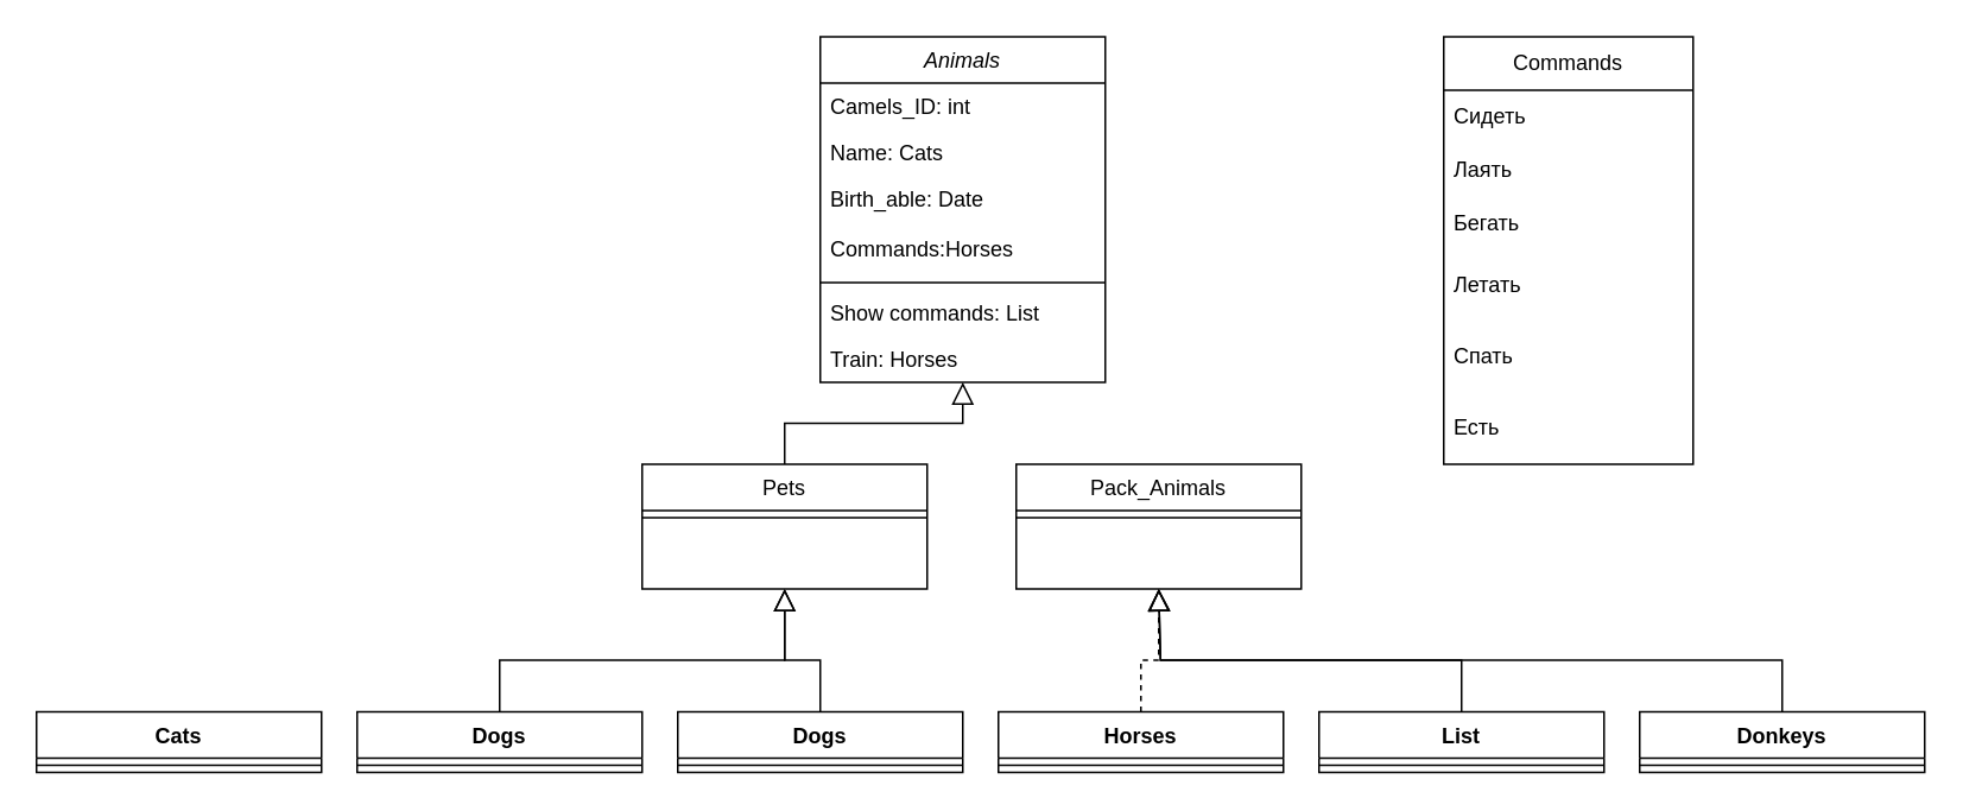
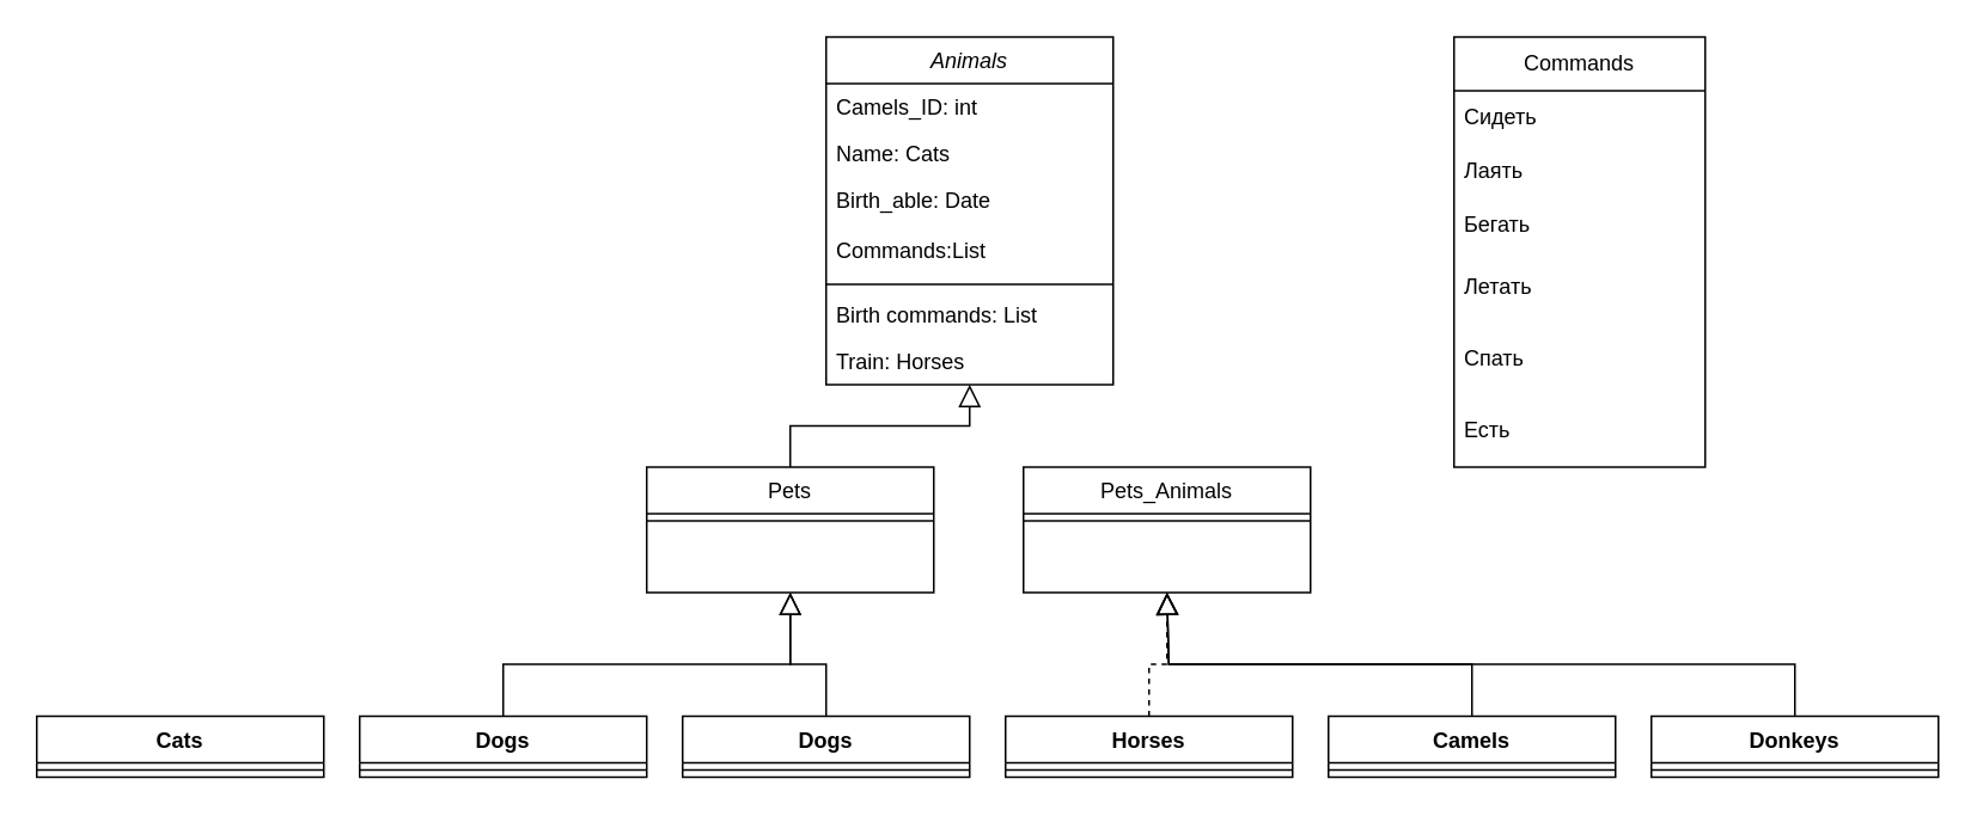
- <mxCell id="6" value="Commands:Horses" style="text;align=left;verticalAlign=top;spacingLeft=4;spacingRight=4;overflow=hidden;rotatable=0;points=[[0,0.5],[1,0.5]];portConstraint=eastwest;rounded=0;shadow=0;html=0;" vertex="1" parent="2"><mxGeometry y="106" width="160" height="28" as="geometry" /></mxCell>
+ <mxCell id="6" value="Commands:List" style="text;align=left;verticalAlign=top;spacingLeft=4;spacingRight=4;overflow=hidden;rotatable=0;points=[[0,0.5],[1,0.5]];portConstraint=eastwest;rounded=0;shadow=0;html=0;" vertex="1" parent="2"><mxGeometry y="106" width="160" height="28" as="geometry" /></mxCell>
- <mxCell id="8" value="Show commands: List" style="text;align=left;verticalAlign=top;spacingLeft=4;spacingRight=4;overflow=hidden;rotatable=0;points=[[0,0.5],[1,0.5]];portConstraint=eastwest;" parent="2" vertex="1"><mxGeometry y="142" width="160" height="26" as="geometry" /></mxCell>
+ <mxCell id="8" value="Birth commands: List" style="text;align=left;verticalAlign=top;spacingLeft=4;spacingRight=4;overflow=hidden;rotatable=0;points=[[0,0.5],[1,0.5]];portConstraint=eastwest;" parent="2" vertex="1"><mxGeometry y="142" width="160" height="26" as="geometry" /></mxCell>
- <mxCell id="13" value="Pack_Animals" style="swimlane;fontStyle=0;align=center;verticalAlign=top;childLayout=stackLayout;horizontal=1;startSize=26;horizontalStack=0;resizeParent=1;resizeLast=0;collapsible=1;marginBottom=0;rounded=0;shadow=0;strokeWidth=1;" parent="1" vertex="1"><mxGeometry x="570" y="260" width="160" height="70" as="geometry"><mxRectangle x="340" y="380" width="170" height="26" as="alternateBounds" /></mxGeometry></mxCell>
+ <mxCell id="13" value="Pets_Animals" style="swimlane;fontStyle=0;align=center;verticalAlign=top;childLayout=stackLayout;horizontal=1;startSize=26;horizontalStack=0;resizeParent=1;resizeLast=0;collapsible=1;marginBottom=0;rounded=0;shadow=0;strokeWidth=1;" parent="1" vertex="1"><mxGeometry x="570" y="260" width="160" height="70" as="geometry"><mxRectangle x="340" y="380" width="170" height="26" as="alternateBounds" /></mxGeometry></mxCell>
- <mxCell id="34" value="List" style="swimlane;fontStyle=1;align=center;verticalAlign=top;childLayout=stackLayout;horizontal=1;startSize=26;horizontalStack=0;resizeParent=1;resizeParentMax=0;resizeLast=0;collapsible=1;marginBottom=0;whiteSpace=wrap;html=1;" vertex="1" parent="1"><mxGeometry x="740" y="399" width="160" height="34" as="geometry" /></mxCell>
+ <mxCell id="34" value="Camels" style="swimlane;fontStyle=1;align=center;verticalAlign=top;childLayout=stackLayout;horizontal=1;startSize=26;horizontalStack=0;resizeParent=1;resizeParentMax=0;resizeLast=0;collapsible=1;marginBottom=0;whiteSpace=wrap;html=1;" vertex="1" parent="1"><mxGeometry x="740" y="399" width="160" height="34" as="geometry" /></mxCell>
